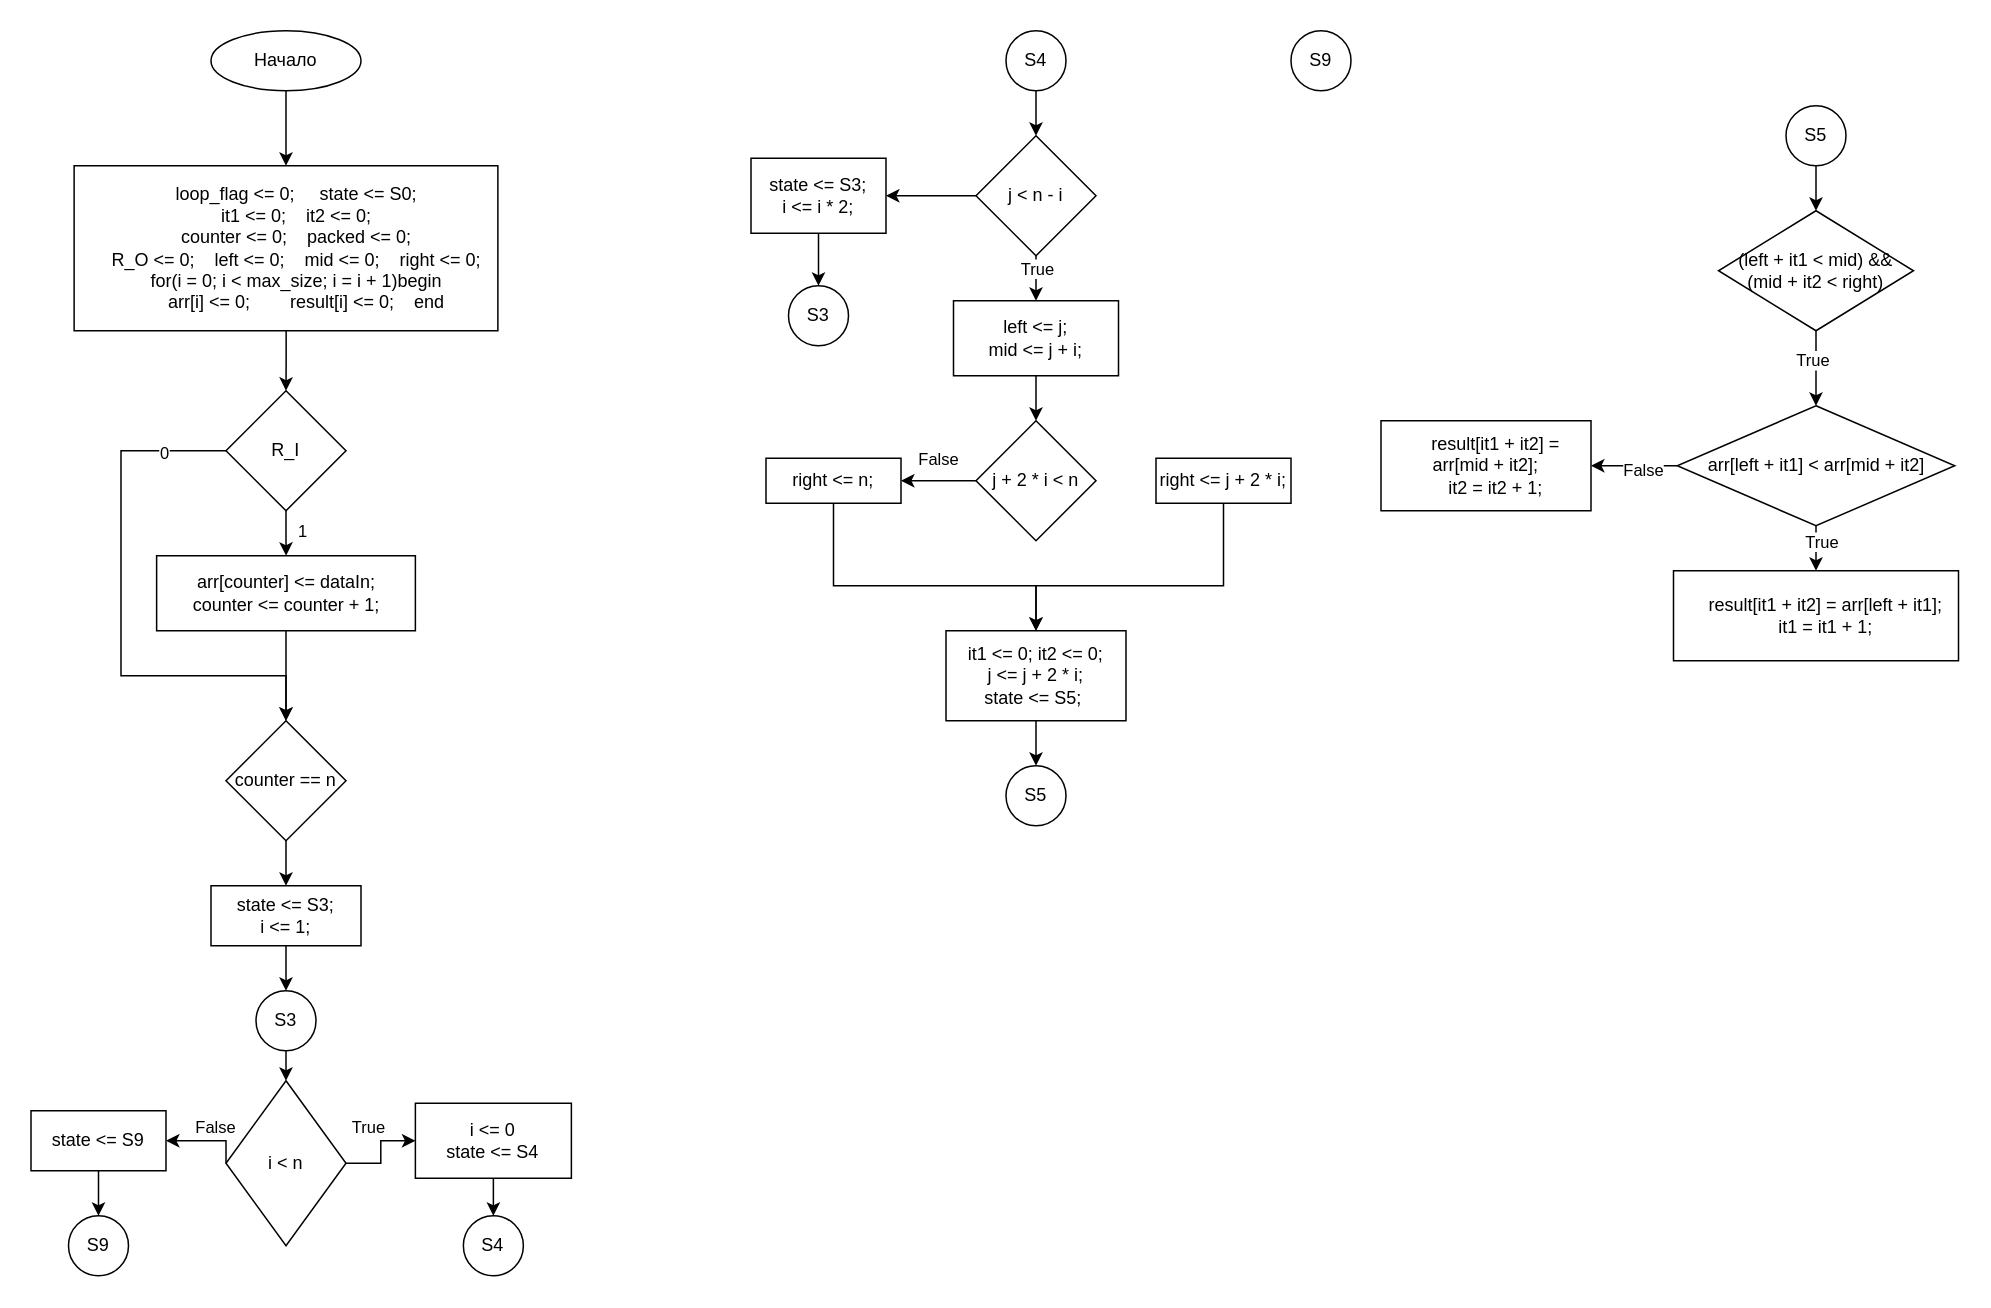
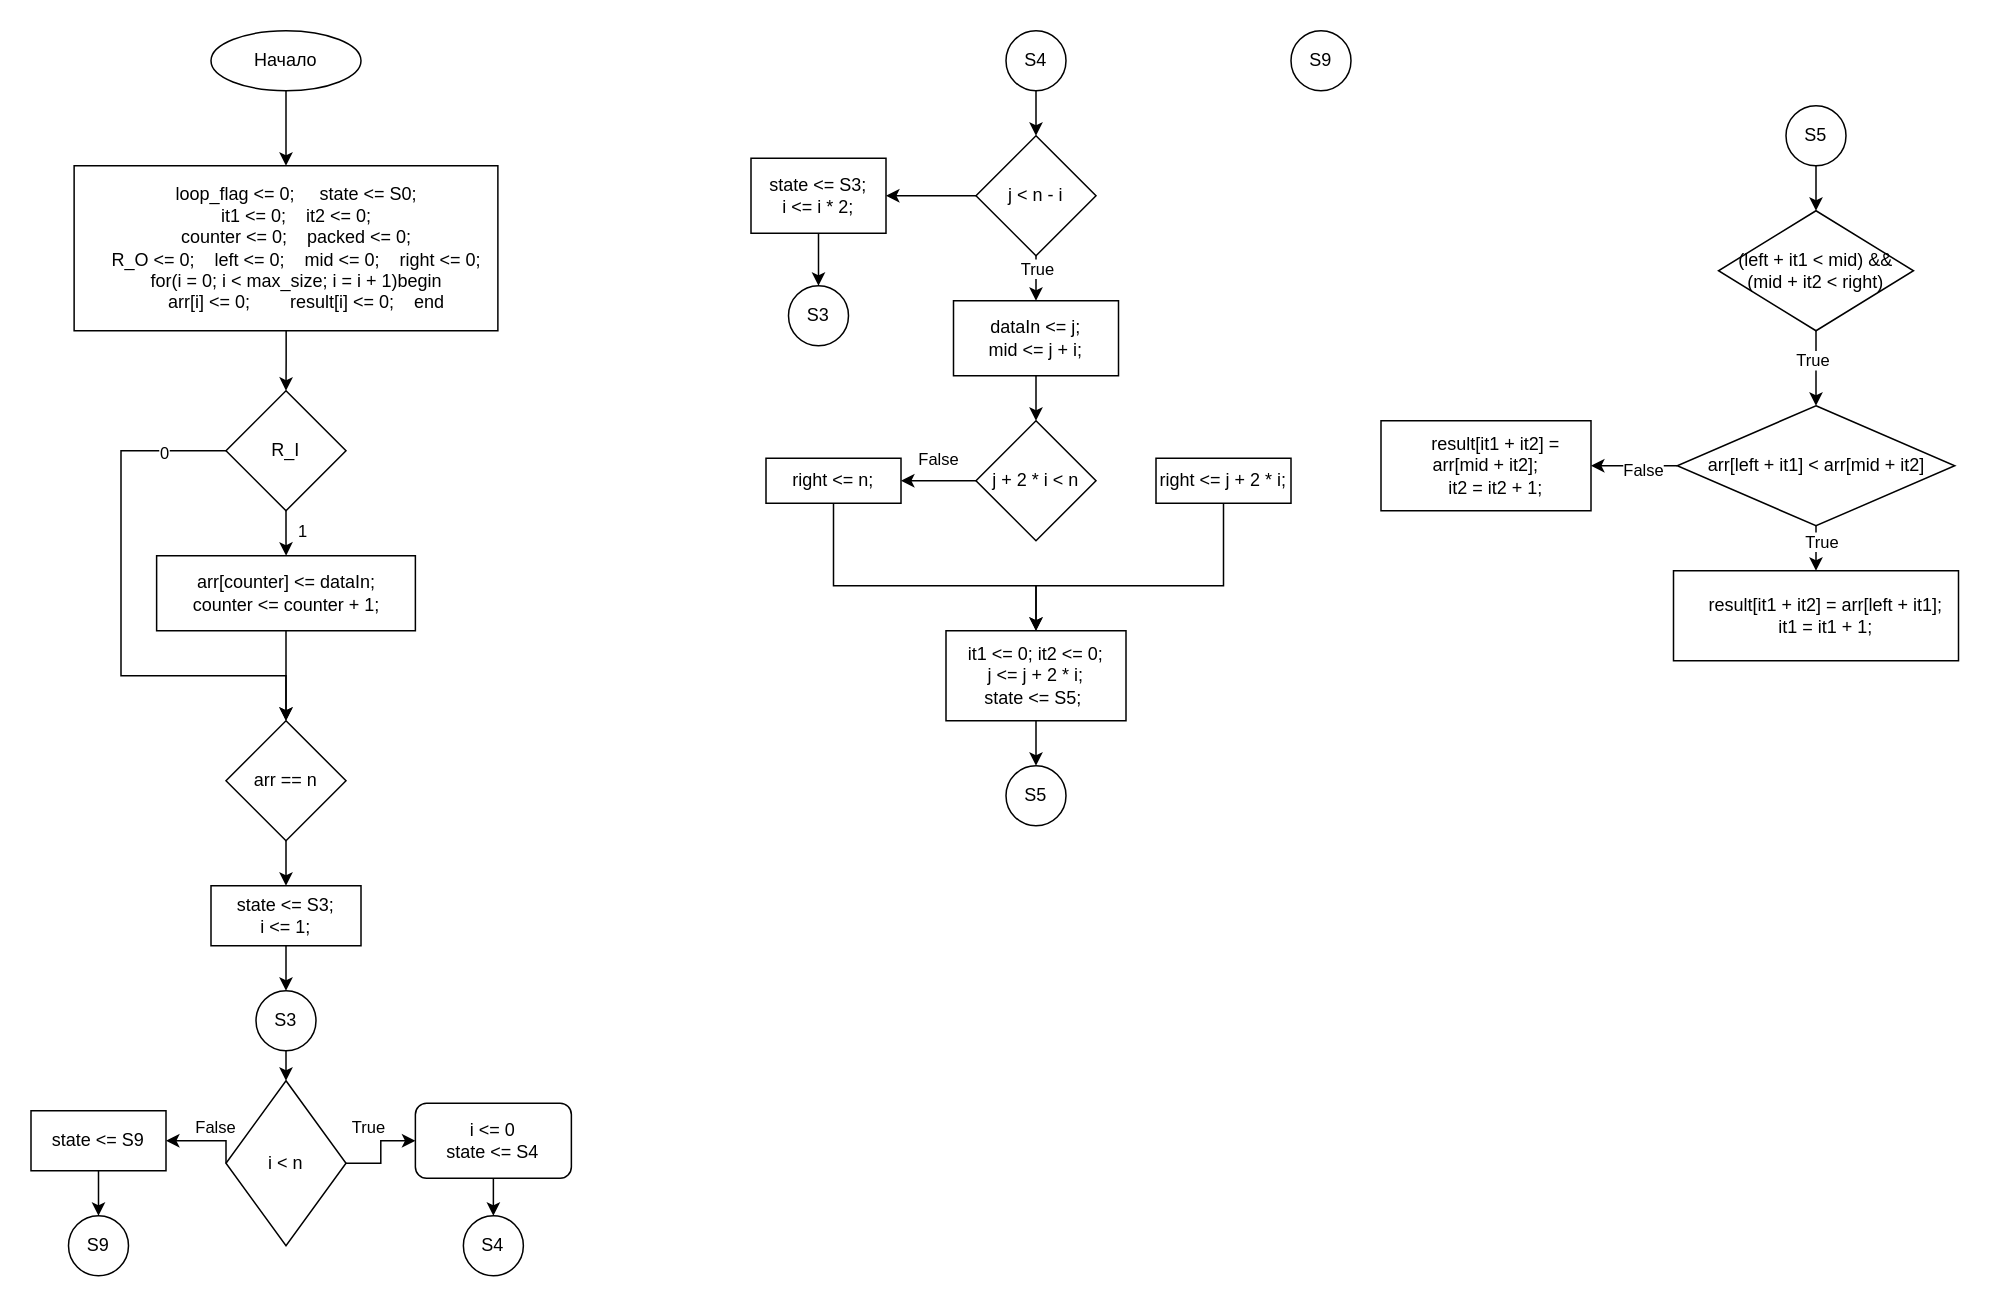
- <mxCell id="36" value="left &amp;lt;= j;&lt;br&gt;mid &amp;lt;= j + i;" style="whiteSpace=wrap;html=1;" vertex="1" parent="1"><mxGeometry x="635" y="200" width="110" height="50" as="geometry" /></mxCell>
+ <mxCell id="36" value="dataIn &amp;lt;= j;&lt;br&gt;mid &amp;lt;= j + i;" style="whiteSpace=wrap;html=1;" vertex="1" parent="1"><mxGeometry x="635" y="200" width="110" height="50" as="geometry" /></mxCell>
- <mxCell id="16" value="counter == n" style="rhombus;whiteSpace=wrap;html=1;" vertex="1" parent="1"><mxGeometry x="150" y="480" width="80" height="80" as="geometry" /></mxCell>
+ <mxCell id="16" value="arr == n" style="rhombus;whiteSpace=wrap;html=1;" vertex="1" parent="1"><mxGeometry x="150" y="480" width="80" height="80" as="geometry" /></mxCell>
- <mxCell id="23" value="&lt;div&gt;i &amp;lt;= 0&lt;/div&gt;&lt;div&gt;state &amp;lt;= S4&lt;/div&gt;" style="rounded=0;whiteSpace=wrap;html=1;" vertex="1" parent="1"><mxGeometry x="276.25" y="735" width="104" height="50" as="geometry" /></mxCell>
+ <mxCell id="23" value="&lt;div&gt;i &amp;lt;= 0&lt;/div&gt;&lt;div&gt;state &amp;lt;= S4&lt;/div&gt;" style="whiteSpace=wrap;html=1;rounded=1;" vertex="1" parent="1"><mxGeometry x="276.25" y="735" width="104" height="50" as="geometry" /></mxCell>
